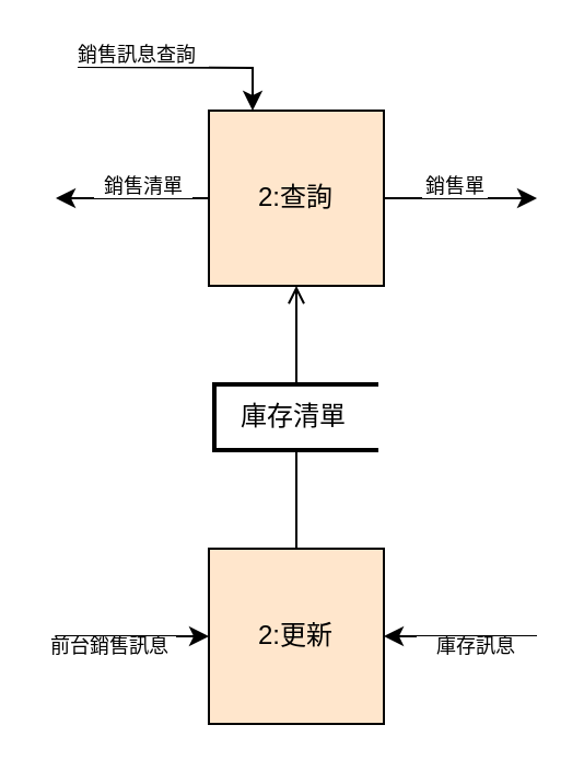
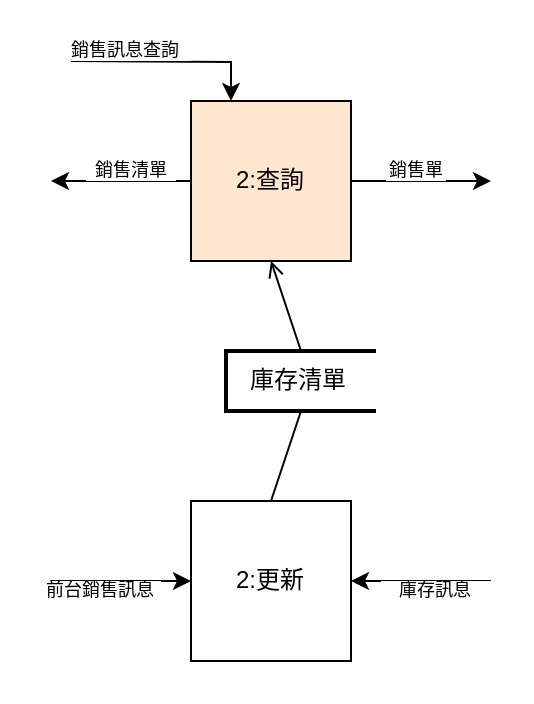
- <mxCell id="4" value="&amp;nbsp; &amp;nbsp;庫存清單" style="strokeWidth=2;html=1;shape=mxgraph.flowchart.annotation_1;align=left;pointerEvents=1;" vertex="1" parent="1"><mxGeometry x="97.5" y="175" width="75" height="30" as="geometry" /></mxCell>
+ <mxCell id="4" value="&amp;nbsp; &amp;nbsp;庫存清單" style="strokeWidth=2;html=1;shape=mxgraph.flowchart.annotation_1;align=left;pointerEvents=1;" vertex="1" parent="1"><mxGeometry x="112.5" y="175" width="75" height="30" as="geometry" /></mxCell>
- <mxCell id="3" value="2:更新" style="whiteSpace=wrap;html=1;aspect=fixed;fillColor=#ffe6cc;" vertex="1" parent="1"><mxGeometry x="95" y="250" width="80" height="80" as="geometry" /></mxCell>
+ <mxCell id="3" value="2:更新" style="whiteSpace=wrap;html=1;aspect=fixed;" vertex="1" parent="1"><mxGeometry x="95" y="250" width="80" height="80" as="geometry" /></mxCell>
